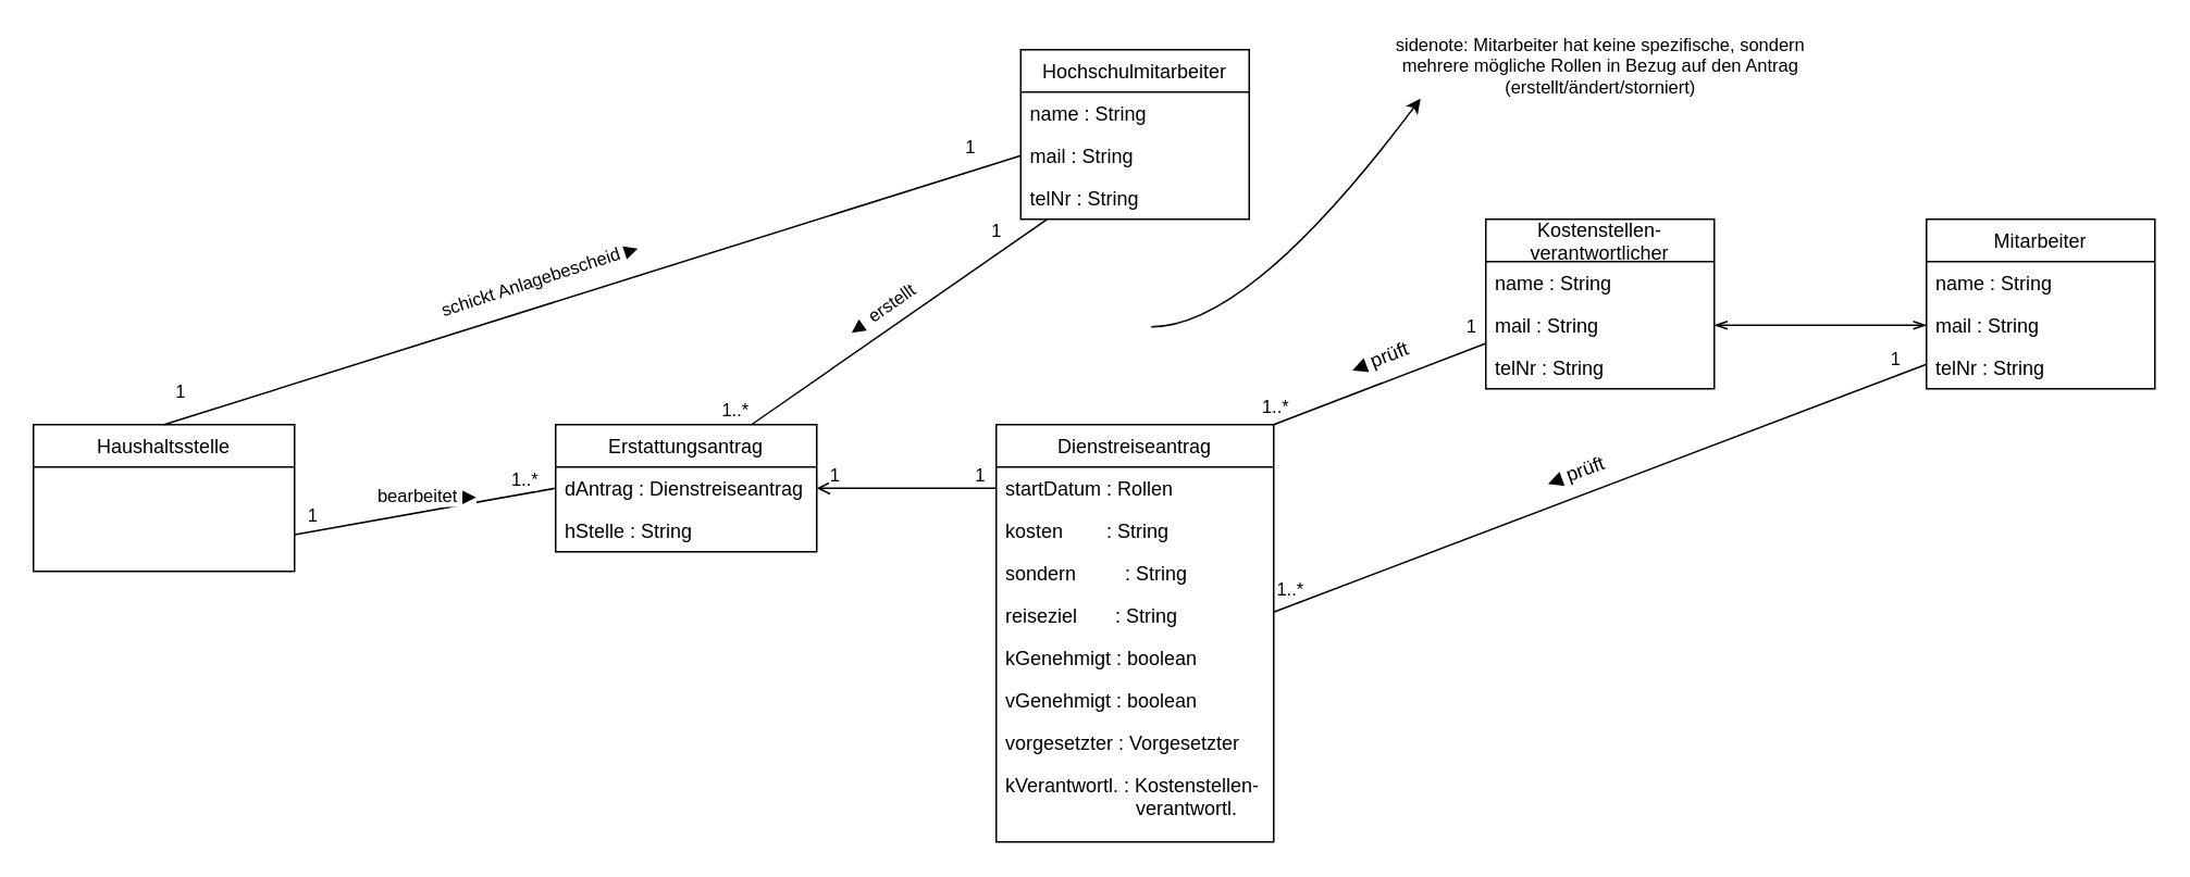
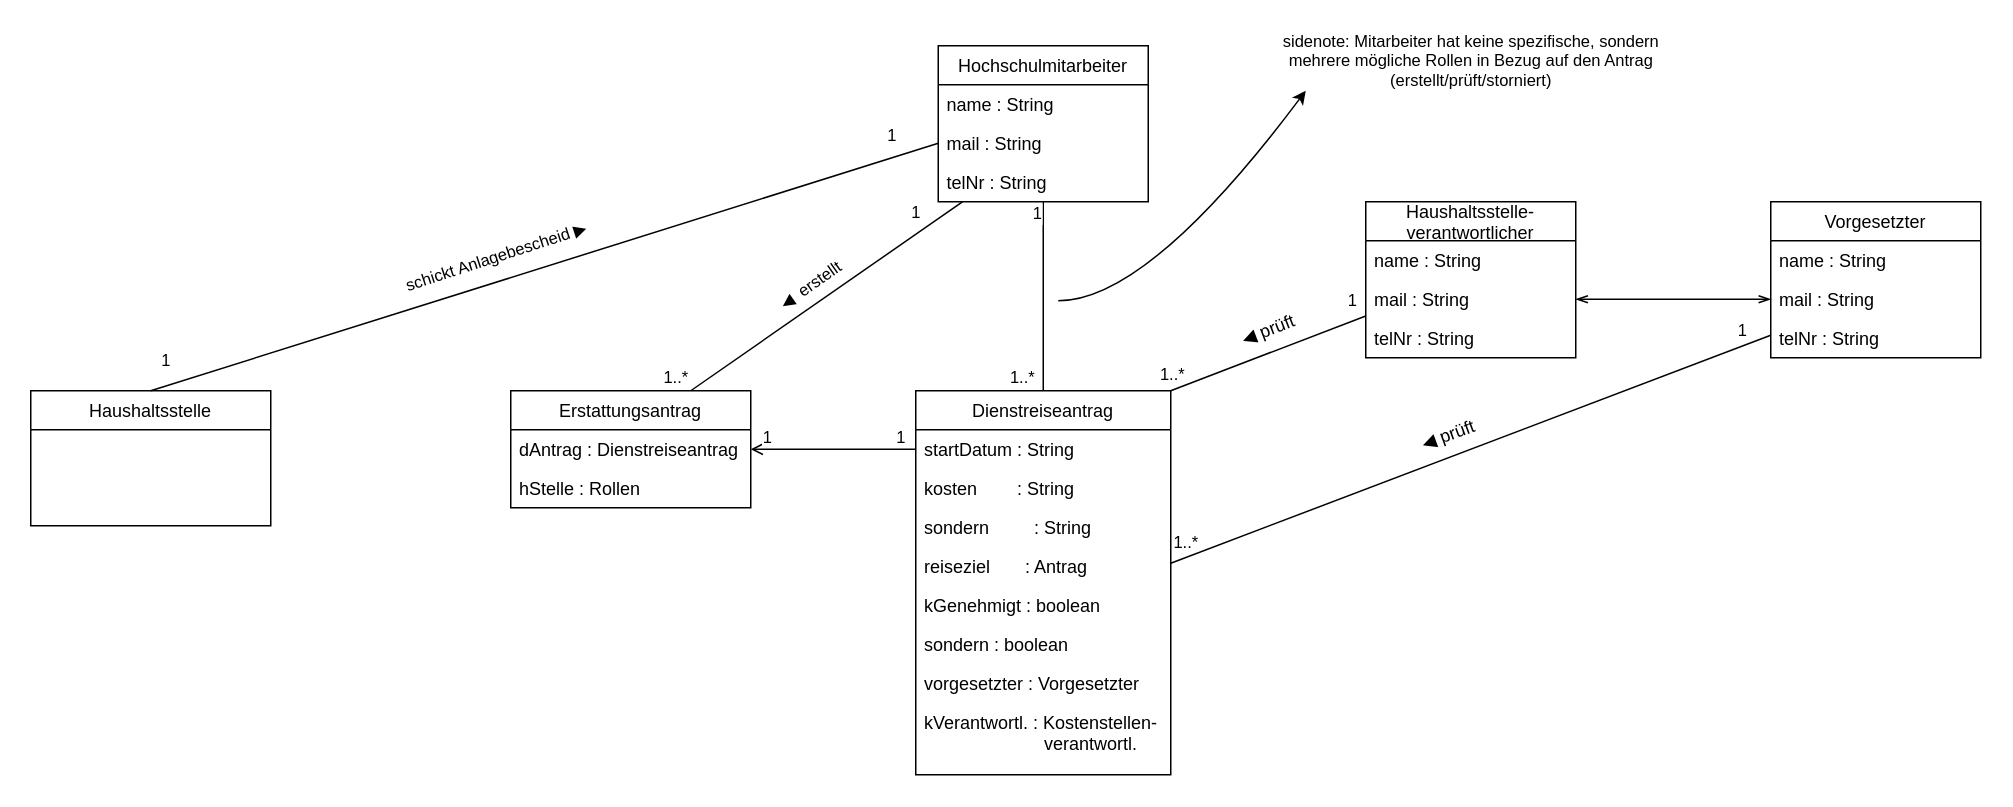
- <mxCell id="55" value="sidenote: Mitarbeiter hat keine spezifische, sondern&lt;br&gt;mehrere mögliche Rollen in Bezug auf den Antrag&lt;br&gt;(erstellt/ändert/storniert)" style="text;html=1;align=center;verticalAlign=middle;resizable=0;points=[];autosize=1;strokeColor=none;fillColor=none;fontSize=11;" vertex="1" parent="1"><mxGeometry x="845" y="20" width="270" height="40" as="geometry" /></mxCell>
+ <mxCell id="55" value="sidenote: Mitarbeiter hat keine spezifische, sondern&lt;br&gt;mehrere mögliche Rollen in Bezug auf den Antrag&lt;br&gt;(erstellt/prüft/storniert)" style="text;html=1;align=center;verticalAlign=middle;resizable=0;points=[];autosize=1;strokeColor=none;fillColor=none;fontSize=11;" vertex="1" parent="1"><mxGeometry x="845" y="20" width="270" height="40" as="geometry" /></mxCell>
- <mxCell id="25" value="Kostenstellen-&#10;verantwortlicher" style="swimlane;fontStyle=0;childLayout=stackLayout;horizontal=1;startSize=26;fillColor=none;horizontalStack=0;resizeParent=1;resizeParentMax=0;resizeLast=0;collapsible=1;marginBottom=0;" vertex="1" parent="1"><mxGeometry x="910" y="134" width="140" height="104" as="geometry" /></mxCell>
+ <mxCell id="25" value="Haushaltsstelle-&#10;verantwortlicher" style="swimlane;fontStyle=0;childLayout=stackLayout;horizontal=1;startSize=26;fillColor=none;horizontalStack=0;resizeParent=1;resizeParentMax=0;resizeLast=0;collapsible=1;marginBottom=0;" vertex="1" parent="1"><mxGeometry x="910" y="134" width="140" height="104" as="geometry" /></mxCell>
- <mxCell id="29" value="Mitarbeiter" style="swimlane;fontStyle=0;childLayout=stackLayout;horizontal=1;startSize=26;fillColor=none;horizontalStack=0;resizeParent=1;resizeParentMax=0;resizeLast=0;collapsible=1;marginBottom=0;" vertex="1" parent="1"><mxGeometry x="1180" y="134" width="140" height="104" as="geometry" /></mxCell>
+ <mxCell id="29" value="Vorgesetzter" style="swimlane;fontStyle=0;childLayout=stackLayout;horizontal=1;startSize=26;fillColor=none;horizontalStack=0;resizeParent=1;resizeParentMax=0;resizeLast=0;collapsible=1;marginBottom=0;" vertex="1" parent="1"><mxGeometry x="1180" y="134" width="140" height="104" as="geometry" /></mxCell>
+ <mxCell id="2" style="edgeStyle=none;html=0;labelBorderColor=default;startArrow=none;startFill=0;endArrow=none;endFill=0;entryX=0.5;entryY=0;entryDx=0;entryDy=0;" edge="1" parent="1" source="5" target="9"><mxGeometry relative="1" as="geometry"><mxPoint x="695" y="160" as="sourcePoint" /><mxPoint x="695" y="220" as="targetPoint" /></mxGeometry></mxCell>
+ <mxCell id="3" value="&lt;font style=&quot;font-size: 11px&quot;&gt;1&lt;/font&gt;" style="edgeLabel;html=1;align=center;verticalAlign=middle;resizable=0;points=[];fontSize=14;" vertex="1" connectable="0" parent="2"><mxGeometry x="-0.409" relative="1" as="geometry"><mxPoint x="-5" y="-31" as="offset" /></mxGeometry></mxCell>
+ <mxCell id="4" value="1..*" style="edgeLabel;html=1;align=center;verticalAlign=middle;resizable=0;points=[];fontSize=11;" vertex="1" connectable="0" parent="2"><mxGeometry x="0.617" y="1" relative="1" as="geometry"><mxPoint x="-16" y="14" as="offset" /></mxGeometry></mxCell>
- <mxCell id="10" value="startDatum : Rollen" style="text;strokeColor=none;fillColor=none;align=left;verticalAlign=top;spacingLeft=4;spacingRight=4;overflow=hidden;rotatable=0;points=[[0,0.5],[1,0.5]];portConstraint=eastwest;" vertex="1" parent="9"><mxGeometry y="26" width="170" height="26" as="geometry" /></mxCell>
+ <mxCell id="10" value="startDatum : String" style="text;strokeColor=none;fillColor=none;align=left;verticalAlign=top;spacingLeft=4;spacingRight=4;overflow=hidden;rotatable=0;points=[[0,0.5],[1,0.5]];portConstraint=eastwest;" vertex="1" parent="9"><mxGeometry y="26" width="170" height="26" as="geometry" /></mxCell>
- <mxCell id="50" style="edgeStyle=none;html=0;exitX=0;exitY=0.5;exitDx=0;exitDy=0;entryX=1;entryY=0.75;entryDx=0;entryDy=0;labelBorderColor=default;fontSize=11;startArrow=none;startFill=0;endArrow=none;endFill=0;" edge="1" parent="1" source="23" target="46"><mxGeometry relative="1" as="geometry" /></mxCell>
- <mxCell id="51" value="bearbeitet ▶" style="edgeLabel;html=1;align=center;verticalAlign=middle;resizable=0;points=[];fontSize=11;" vertex="1" connectable="0" parent="50"><mxGeometry x="0.197" relative="1" as="geometry"><mxPoint x="16" y="-13" as="offset" /></mxGeometry></mxCell>
- <mxCell id="52" value="1" style="edgeLabel;html=1;align=center;verticalAlign=middle;resizable=0;points=[];fontSize=11;" vertex="1" connectable="0" parent="50"><mxGeometry x="0.815" relative="1" as="geometry"><mxPoint x="-5" y="-9" as="offset" /></mxGeometry></mxCell>
- <mxCell id="53" value="1..*" style="edgeLabel;html=1;align=center;verticalAlign=middle;resizable=0;points=[];fontSize=11;" vertex="1" connectable="0" parent="50"><mxGeometry x="-0.751" y="-1" relative="1" as="geometry"><mxPoint y="-8" as="offset" /></mxGeometry></mxCell>
- <mxCell id="24" value="hStelle : String" style="text;strokeColor=none;fillColor=none;align=left;verticalAlign=top;spacingLeft=4;spacingRight=4;overflow=hidden;rotatable=0;points=[[0,0.5],[1,0.5]];portConstraint=eastwest;" vertex="1" parent="22"><mxGeometry y="52" width="160" height="26" as="geometry" /></mxCell>
+ <mxCell id="24" value="hStelle : Rollen" style="text;strokeColor=none;fillColor=none;align=left;verticalAlign=top;spacingLeft=4;spacingRight=4;overflow=hidden;rotatable=0;points=[[0,0.5],[1,0.5]];portConstraint=eastwest;" vertex="1" parent="22"><mxGeometry y="52" width="160" height="26" as="geometry" /></mxCell>
- <mxCell id="13" value="reiseziel       : String         " style="text;strokeColor=none;fillColor=none;align=left;verticalAlign=top;spacingLeft=4;spacingRight=4;overflow=hidden;rotatable=0;points=[[0,0.5],[1,0.5]];portConstraint=eastwest;" vertex="1" parent="9"><mxGeometry y="104" width="170" height="26" as="geometry" /></mxCell>
+ <mxCell id="13" value="reiseziel       : Antrag         " style="text;strokeColor=none;fillColor=none;align=left;verticalAlign=top;spacingLeft=4;spacingRight=4;overflow=hidden;rotatable=0;points=[[0,0.5],[1,0.5]];portConstraint=eastwest;" vertex="1" parent="9"><mxGeometry y="104" width="170" height="26" as="geometry" /></mxCell>
- <mxCell id="15" value="vGenehmigt : boolean" style="text;strokeColor=none;fillColor=none;align=left;verticalAlign=top;spacingLeft=4;spacingRight=4;overflow=hidden;rotatable=0;points=[[0,0.5],[1,0.5]];portConstraint=eastwest;" vertex="1" parent="9"><mxGeometry y="156" width="170" height="26" as="geometry" /></mxCell>
+ <mxCell id="15" value="sondern : boolean" style="text;strokeColor=none;fillColor=none;align=left;verticalAlign=top;spacingLeft=4;spacingRight=4;overflow=hidden;rotatable=0;points=[[0,0.5],[1,0.5]];portConstraint=eastwest;" vertex="1" parent="9"><mxGeometry y="156" width="170" height="26" as="geometry" /></mxCell>
